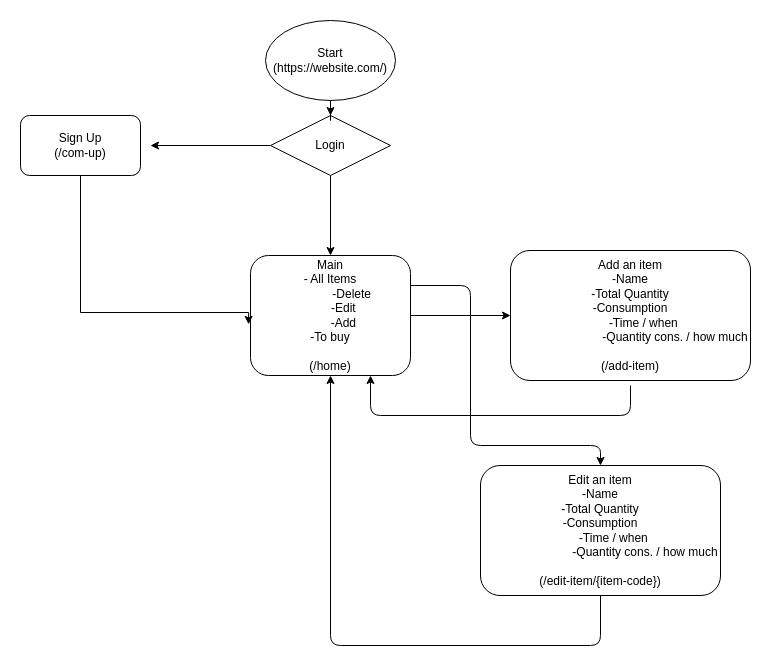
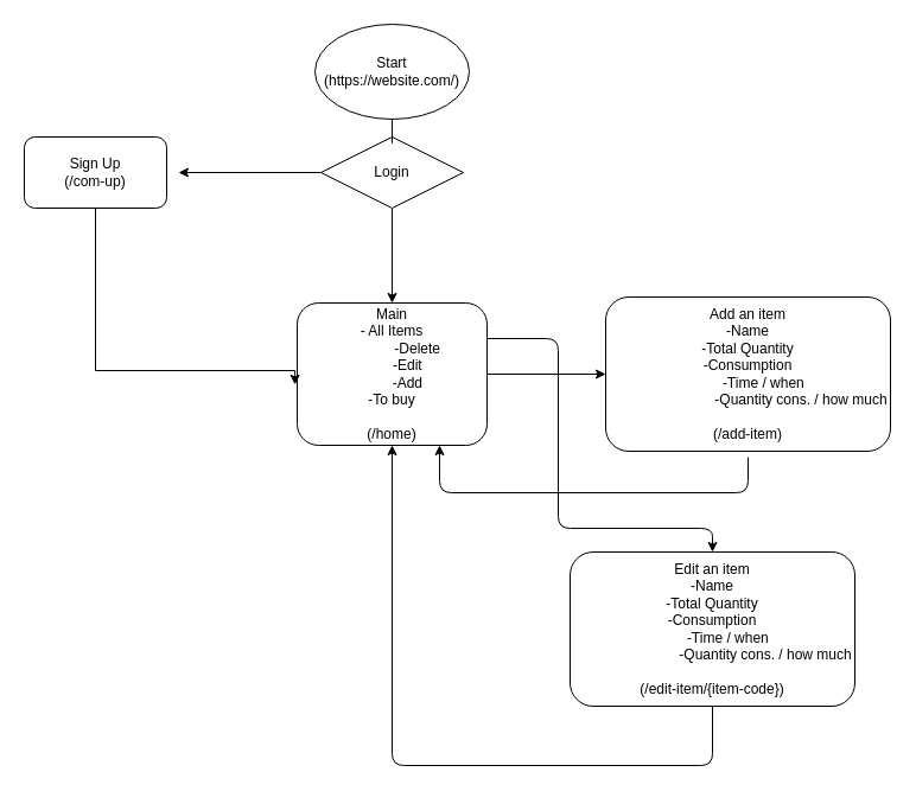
- <mxCell id="10" style="edgeStyle=orthogonalEdgeStyle;rounded=0;orthogonalLoop=1;jettySize=auto;html=1;entryX=0.5;entryY=0;entryDx=0;entryDy=0;" parent="1" source="11" target="4" edge="1"><mxGeometry relative="1" as="geometry" /></mxCell>
+ <mxCell id="10" style="edgeStyle=orthogonalEdgeStyle;rounded=0;orthogonalLoop=1;jettySize=auto;html=1;entryX=0.5;entryY=0;entryDx=0;entryDy=0;endArrow=none;" parent="1" source="11" target="4" edge="1"><mxGeometry relative="1" as="geometry" /></mxCell>
